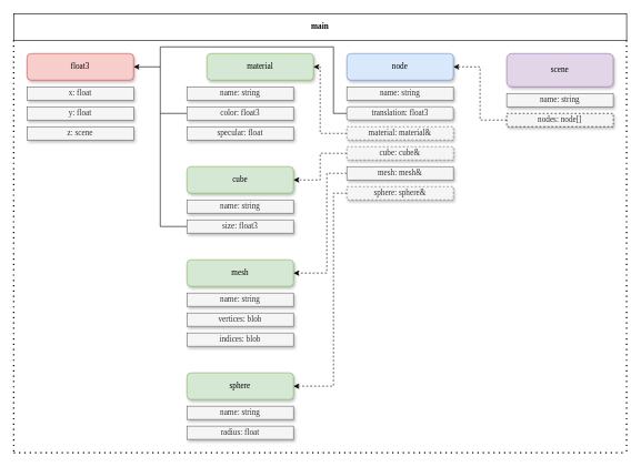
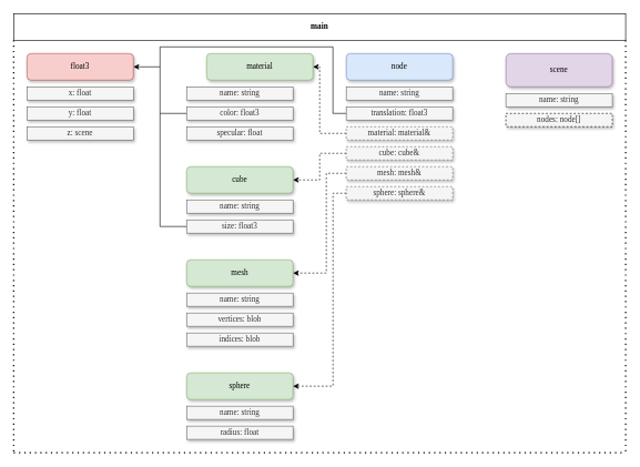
- <mxCell id="37" style="edgeStyle=none;rounded=0;html=1;exitX=0;exitY=0.5;exitDx=0;exitDy=0;dashed=1;endArrow=classic;endFill=1;entryX=1;entryY=0.5;entryDx=0;entryDy=0;fontFamily=Lucida Console;" parent="1" source="38" target="23" edge="1"><mxGeometry relative="1" as="geometry"><mxPoint x="700" y="110" as="targetPoint" /><Array as="points"><mxPoint x="720" y="180" /><mxPoint x="720" y="100" /></Array></mxGeometry></mxCell>
- <mxCell id="26" value="translation: float3" style="whiteSpace=wrap;html=1;shadow=1;fontFamily=Lucida Console;fillColor=#f5f5f5;fontColor=#333333;strokeColor=#666666;rounded=1;" parent="1" vertex="1"><mxGeometry x="520" y="160" width="160" height="20" as="geometry" /></mxCell>
+ <mxCell id="26" value="translation: float3" style="rounded=0;whiteSpace=wrap;html=1;shadow=1;fontFamily=Lucida Console;fillColor=#f5f5f5;fontColor=#333333;strokeColor=#666666;" parent="1" vertex="1"><mxGeometry x="520" y="160" width="160" height="20" as="geometry" /></mxCell>
- <mxCell id="32" value="mesh: mesh&amp;amp;" style="rounded=0;whiteSpace=wrap;html=1;shadow=1;fontFamily=Lucida Console;fillColor=#f5f5f5;fontColor=#333333;strokeColor=#666666;dashed=0;" parent="1" vertex="1"><mxGeometry x="520" y="250" width="160" height="20" as="geometry" /></mxCell>
+ <mxCell id="32" value="mesh: mesh&amp;amp;" style="rounded=0;whiteSpace=wrap;html=1;shadow=1;fontFamily=Lucida Console;fillColor=#f5f5f5;fontColor=#333333;strokeColor=#666666;dashed=1;" parent="1" vertex="1"><mxGeometry x="520" y="250" width="160" height="20" as="geometry" /></mxCell>
